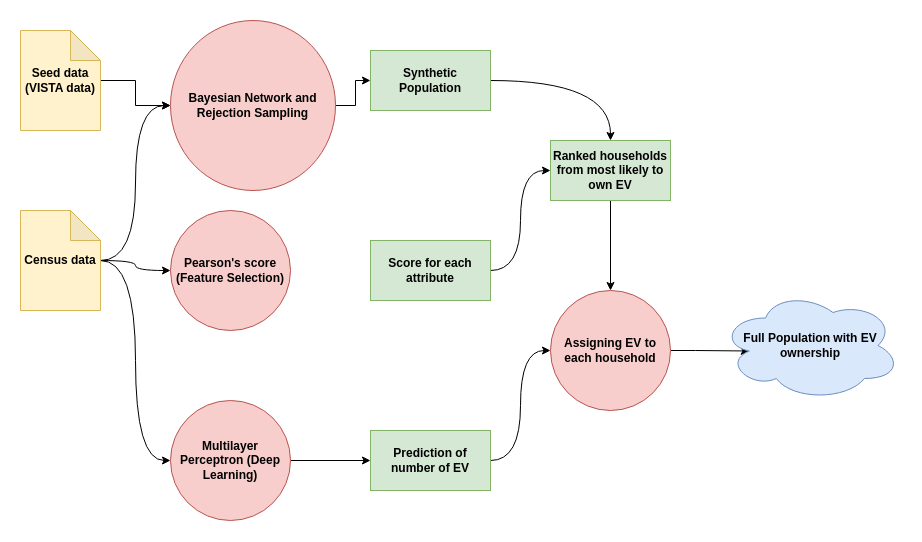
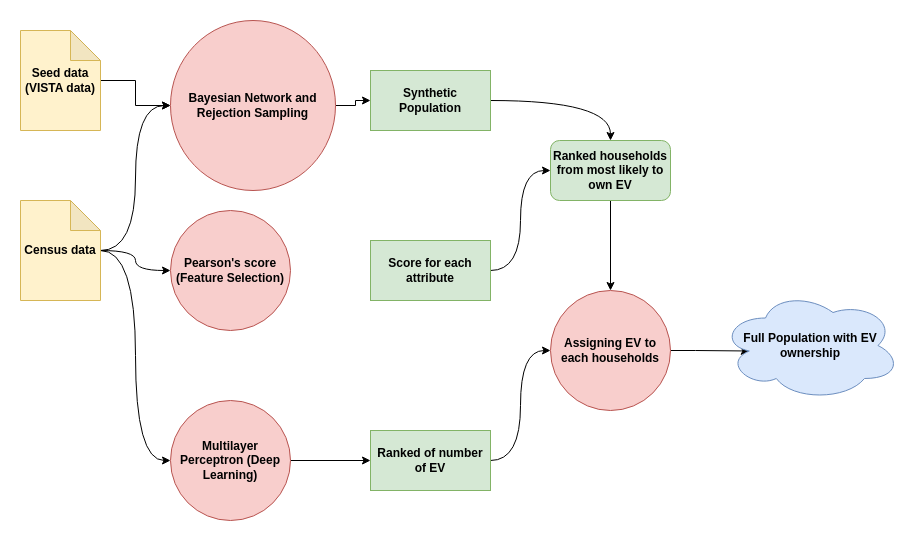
- <mxCell id="11" value="&lt;b&gt;Synthetic Population&lt;/b&gt;" style="rounded=0;whiteSpace=wrap;html=1;fillColor=#d5e8d4;strokeColor=#82b366;" vertex="1" parent="1"><mxGeometry x="370" y="50" width="120" height="60" as="geometry" /></mxCell>
+ <mxCell id="11" value="&lt;b&gt;Synthetic Population&lt;/b&gt;" style="rounded=0;whiteSpace=wrap;html=1;fillColor=#d5e8d4;strokeColor=#82b366;" vertex="1" parent="1"><mxGeometry x="370" y="70" width="120" height="60" as="geometry" /></mxCell>
- <mxCell id="20" value="&lt;b&gt;Ranked households from most likely to own EV&lt;/b&gt;" style="rounded=0;whiteSpace=wrap;html=1;fillColor=#d5e8d4;strokeColor=#82b366;" vertex="1" parent="1"><mxGeometry x="550" y="140" width="120" height="60" as="geometry" /></mxCell>
+ <mxCell id="20" value="&lt;b&gt;Ranked households from most likely to own EV&lt;/b&gt;" style="whiteSpace=wrap;html=1;fillColor=#d5e8d4;strokeColor=#82b366;rounded=1;" vertex="1" parent="1"><mxGeometry x="550" y="140" width="120" height="60" as="geometry" /></mxCell>
- <mxCell id="5" value="&lt;b&gt;Census data&lt;/b&gt;" style="shape=note;whiteSpace=wrap;html=1;backgroundOutline=1;darkOpacity=0.05;fillColor=#fff2cc;strokeColor=#d6b656;" vertex="1" parent="1"><mxGeometry x="20" y="210" width="80" height="100" as="geometry" /></mxCell>
+ <mxCell id="5" value="&lt;b&gt;Census data&lt;/b&gt;" style="shape=note;whiteSpace=wrap;html=1;backgroundOutline=1;darkOpacity=0.05;fillColor=#fff2cc;strokeColor=#d6b656;" vertex="1" parent="1"><mxGeometry x="20" y="200" width="80" height="100" as="geometry" /></mxCell>
- <mxCell id="22" value="&lt;b&gt;Assigning EV to each household&lt;/b&gt;" style="ellipse;whiteSpace=wrap;html=1;aspect=fixed;fillColor=#f8cecc;strokeColor=#b85450;" vertex="1" parent="1"><mxGeometry x="550" y="290" width="120" height="120" as="geometry" /></mxCell>
+ <mxCell id="22" value="&lt;b&gt;Assigning EV to each households&lt;/b&gt;" style="ellipse;whiteSpace=wrap;html=1;aspect=fixed;fillColor=#f8cecc;strokeColor=#b85450;" vertex="1" parent="1"><mxGeometry x="550" y="290" width="120" height="120" as="geometry" /></mxCell>
- <mxCell id="16" value="&lt;b&gt;Prediction of number of EV&lt;/b&gt;" style="rounded=0;whiteSpace=wrap;html=1;fillColor=#d5e8d4;strokeColor=#82b366;" vertex="1" parent="1"><mxGeometry x="370" y="430" width="120" height="60" as="geometry" /></mxCell>
+ <mxCell id="16" value="&lt;b&gt;Ranked of number of EV&lt;/b&gt;" style="rounded=0;whiteSpace=wrap;html=1;fillColor=#d5e8d4;strokeColor=#82b366;" vertex="1" parent="1"><mxGeometry x="370" y="430" width="120" height="60" as="geometry" /></mxCell>
